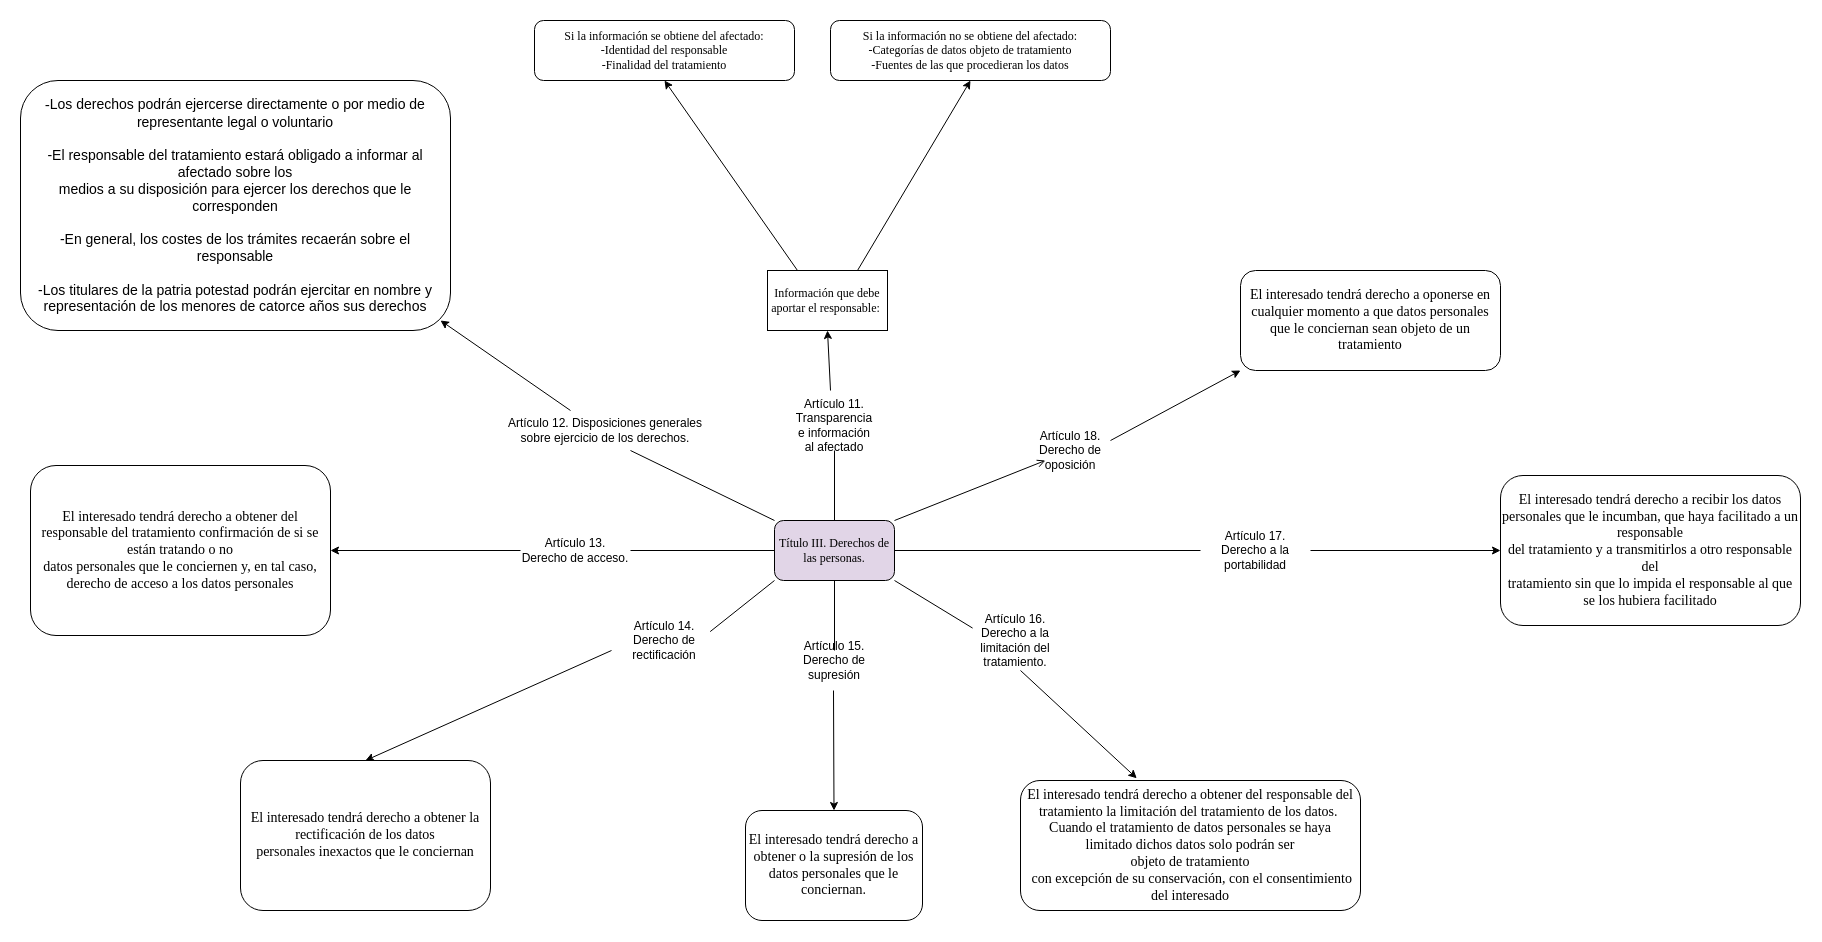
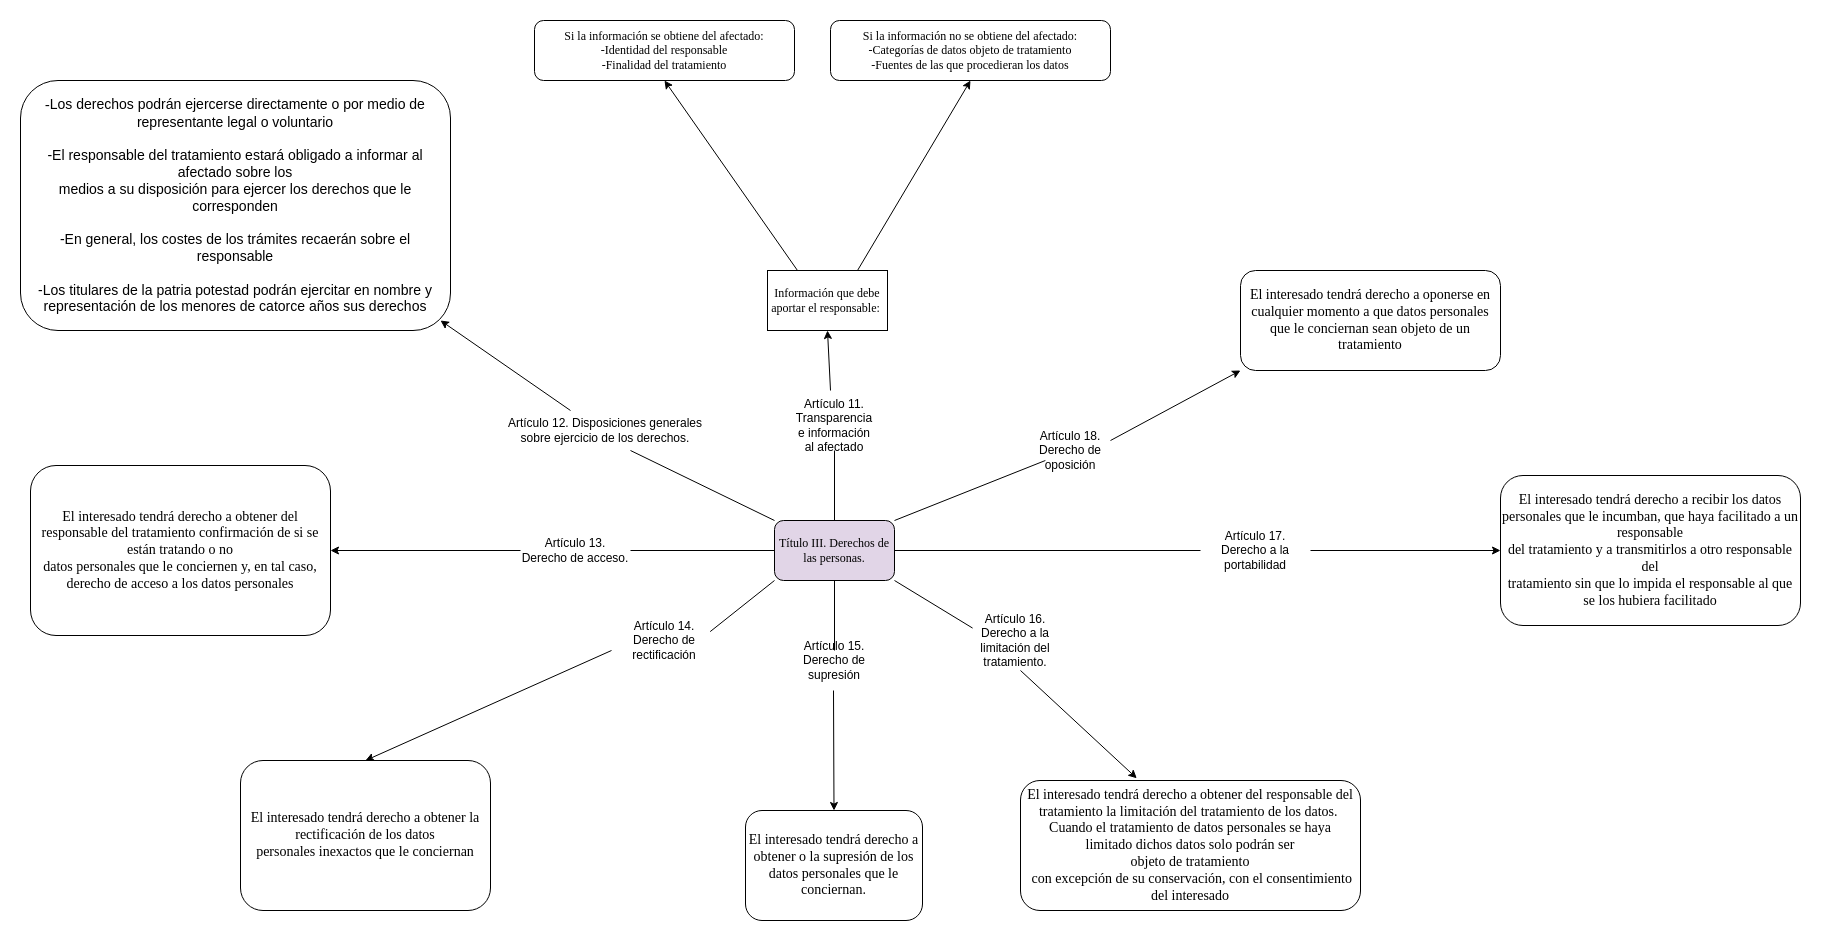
- <mxCell id="31" value="" style="endArrow=open;html=1;exitX=1;exitY=0;exitDx=0;exitDy=0;" edge="1" parent="1" source="2" target="32"><mxGeometry width="50" height="50" relative="1" as="geometry"><mxPoint x="870" y="560" as="sourcePoint" /><mxPoint x="1350" y="528" as="targetPoint" /></mxGeometry></mxCell>
+ <mxCell id="31" value="" style="endArrow=none;html=1;exitX=1;exitY=0;exitDx=0;exitDy=0;" edge="1" parent="1" source="2" target="32"><mxGeometry width="50" height="50" relative="1" as="geometry"><mxPoint x="870" y="560" as="sourcePoint" /><mxPoint x="1350" y="528" as="targetPoint" /></mxGeometry></mxCell>
